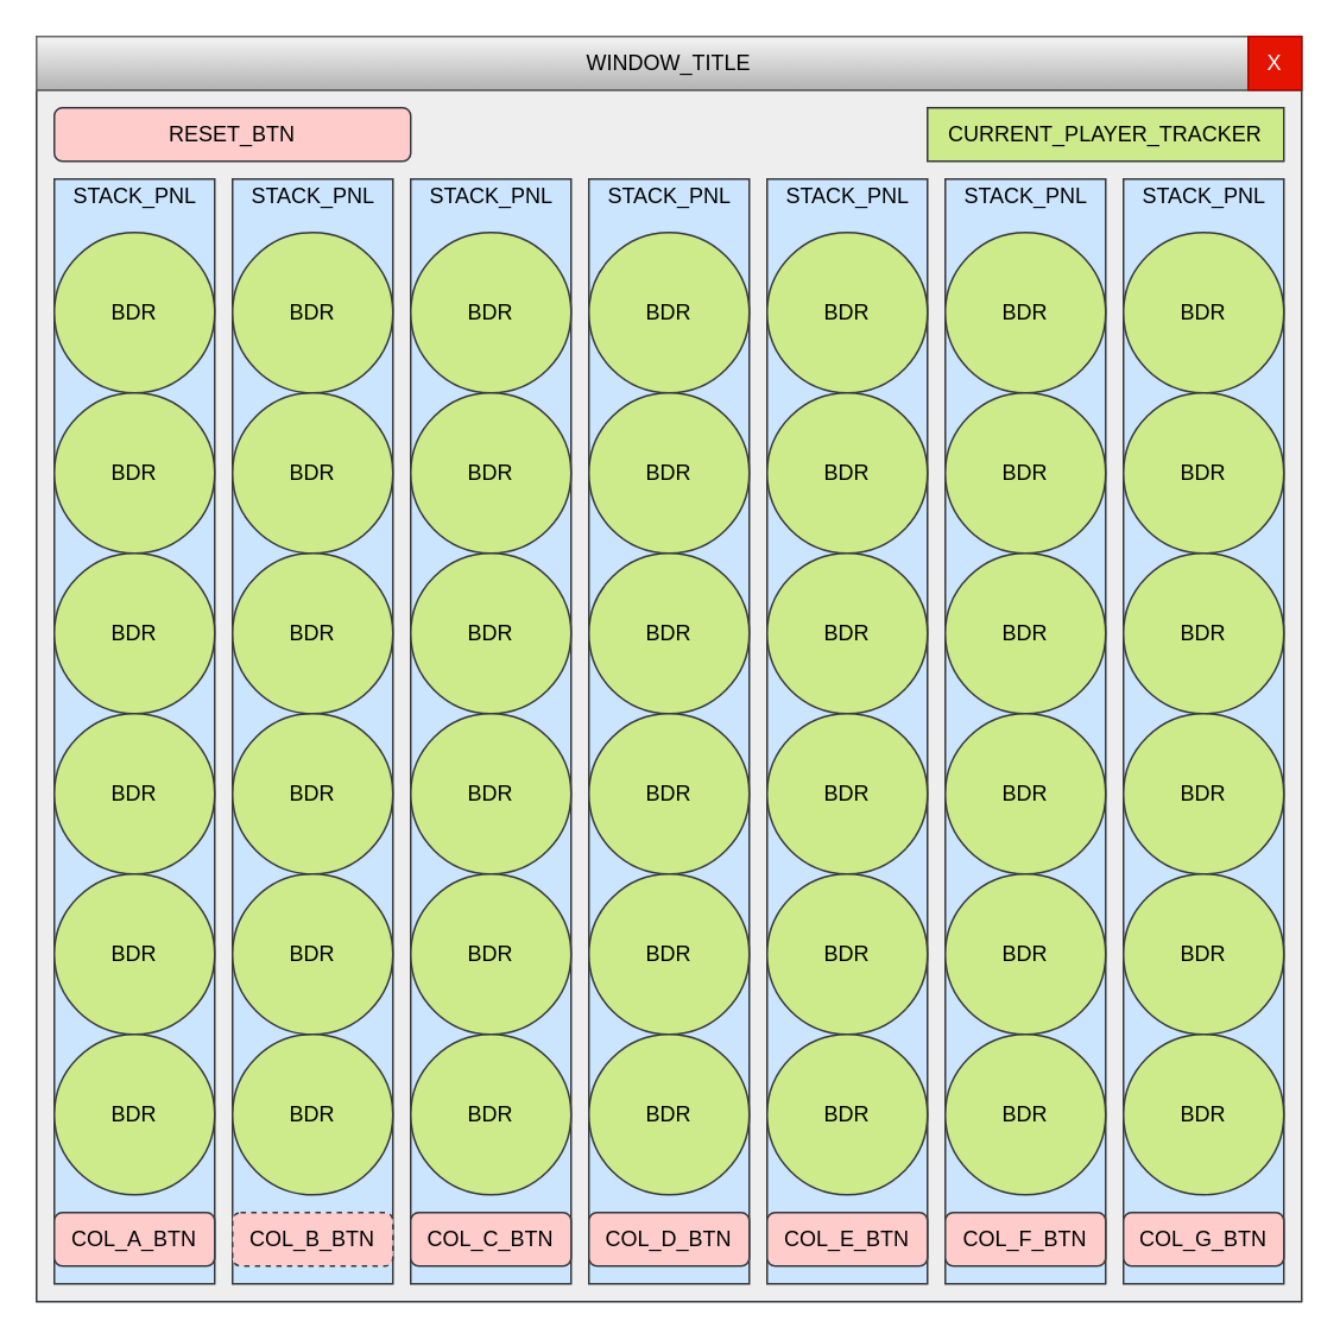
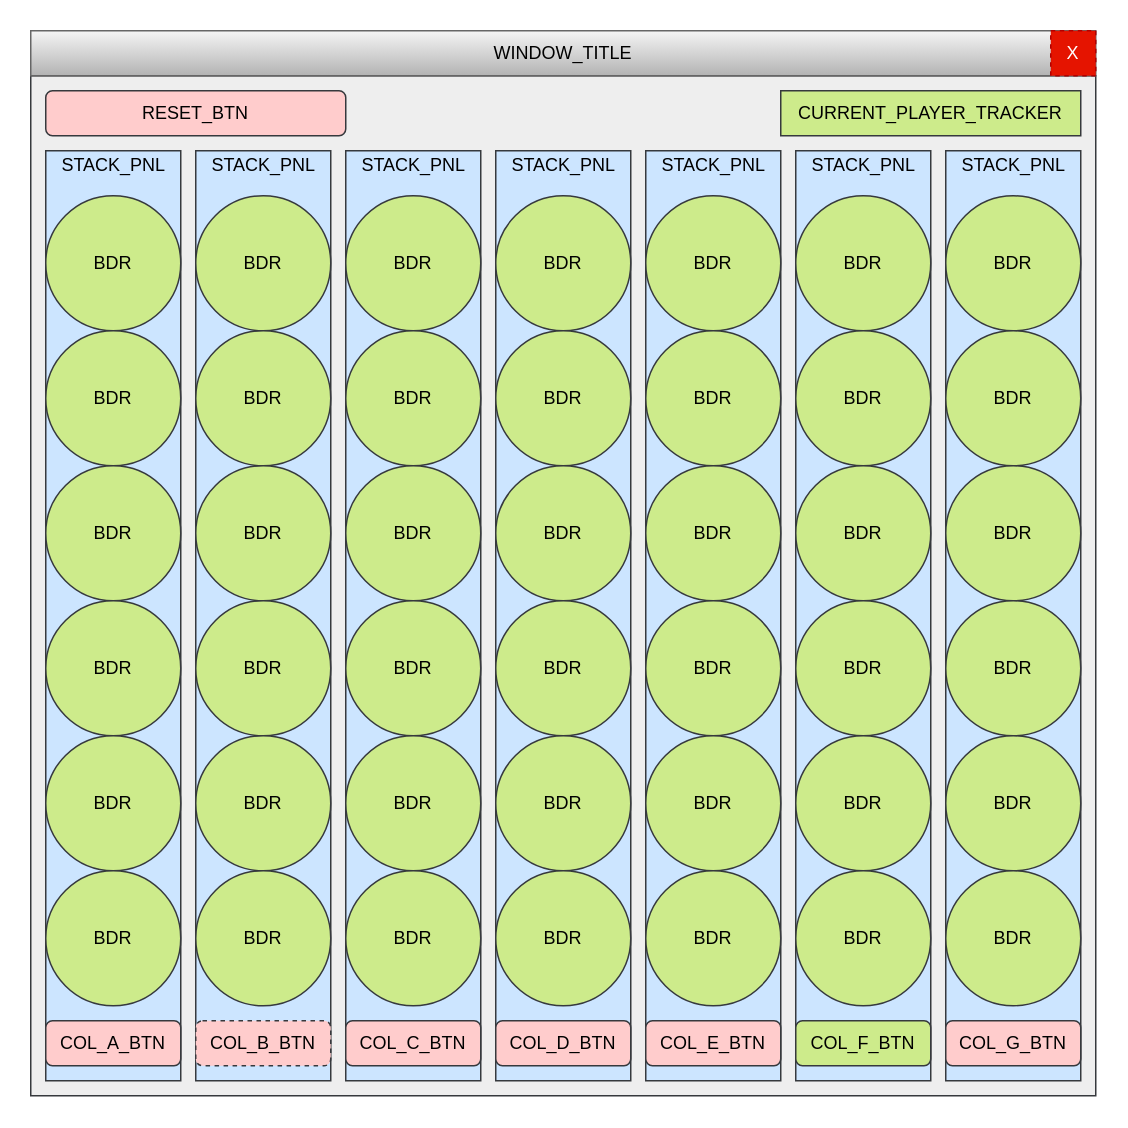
- <mxCell id="76" value="X" style="rounded=0;whiteSpace=wrap;html=1;fillColor=#e51400;strokeColor=#B20000;fontColor=#ffffff;" vertex="1" parent="1"><mxGeometry x="700" y="20" width="30" height="30" as="geometry" /></mxCell>
+ <mxCell id="76" value="X" style="rounded=0;whiteSpace=wrap;html=1;fillColor=#e51400;strokeColor=#B20000;fontColor=#ffffff;dashed=1;" vertex="1" parent="1"><mxGeometry x="700" y="20" width="30" height="30" as="geometry" /></mxCell>
- <mxCell id="57" value="COL_F_BTN" style="rounded=1;whiteSpace=wrap;html=1;fillColor=#ffcccc;strokeColor=#36393d;" vertex="1" parent="55"><mxGeometry y="580" width="90" height="30" as="geometry" /></mxCell>
+ <mxCell id="57" value="COL_F_BTN" style="rounded=1;whiteSpace=wrap;html=1;fillColor=#cdeb8b;strokeColor=#36393d;" vertex="1" parent="55"><mxGeometry y="580" width="90" height="30" as="geometry" /></mxCell>
